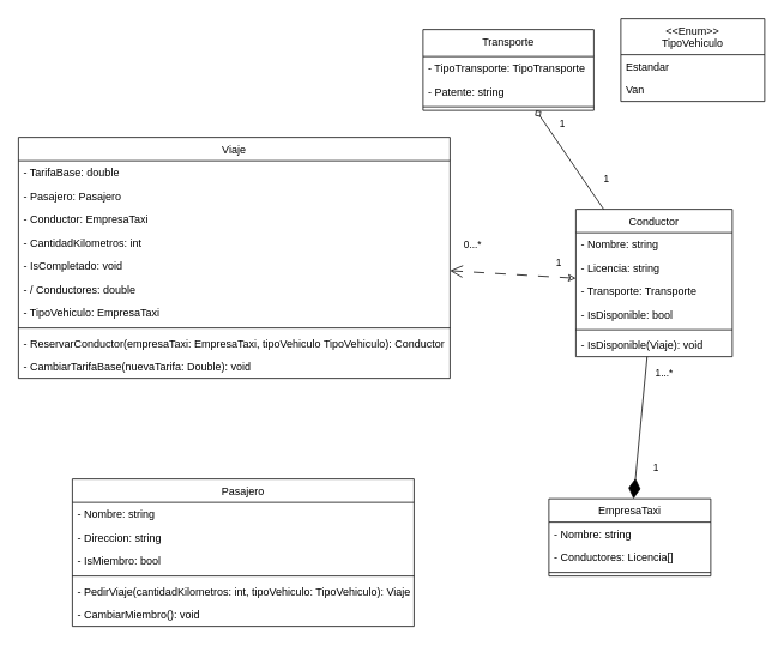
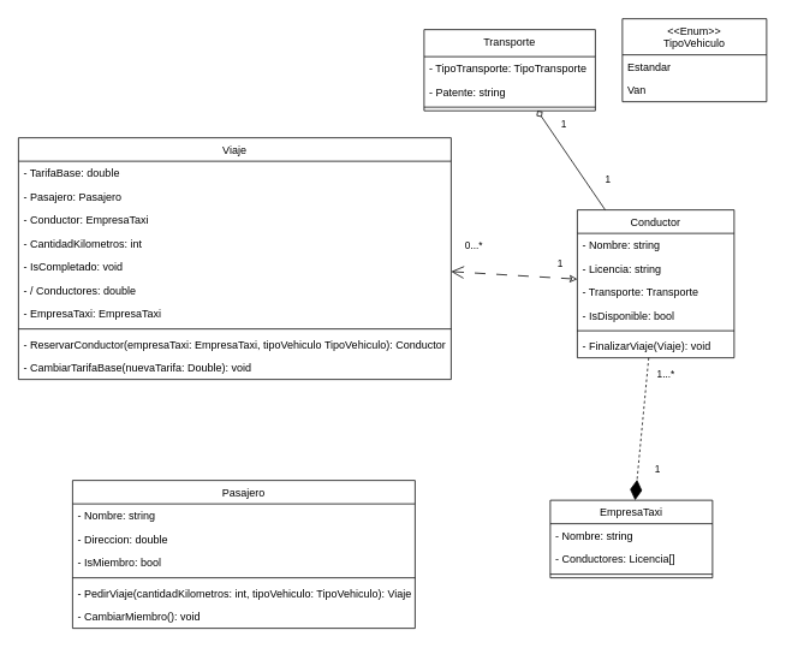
- <mxCell id="40" value="- TipoVehiculo: EmpresaTaxi" style="text;align=left;verticalAlign=top;spacingLeft=4;spacingRight=4;overflow=hidden;rotatable=0;points=[[0,0.5],[1,0.5]];portConstraint=eastwest;" vertex="1" parent="33"><mxGeometry y="182" width="480" height="26" as="geometry" /></mxCell>
+ <mxCell id="40" value="- EmpresaTaxi: EmpresaTaxi" style="text;align=left;verticalAlign=top;spacingLeft=4;spacingRight=4;overflow=hidden;rotatable=0;points=[[0,0.5],[1,0.5]];portConstraint=eastwest;" vertex="1" parent="33"><mxGeometry y="182" width="480" height="26" as="geometry" /></mxCell>
- <mxCell id="22" value="- IsDisponible(Viaje): void" style="text;align=left;verticalAlign=top;spacingLeft=4;spacingRight=4;overflow=hidden;rotatable=0;points=[[0,0.5],[1,0.5]];portConstraint=eastwest;" vertex="1" parent="16"><mxGeometry y="138" width="174" height="26" as="geometry" /></mxCell>
+ <mxCell id="22" value="- FinalizarViaje(Viaje): void" style="text;align=left;verticalAlign=top;spacingLeft=4;spacingRight=4;overflow=hidden;rotatable=0;points=[[0,0.5],[1,0.5]];portConstraint=eastwest;" vertex="1" parent="16"><mxGeometry y="138" width="174" height="26" as="geometry" /></mxCell>
- <mxCell id="6" style="rounded=0;orthogonalLoop=1;jettySize=auto;html=1;endArrow=diamondThin;endFill=1;endSize=20;" edge="1" parent="1" source="16" target="2"><mxGeometry relative="1" as="geometry" /></mxCell>
+ <mxCell id="6" style="rounded=0;orthogonalLoop=1;jettySize=auto;html=1;endArrow=diamondThin;endFill=1;endSize=20;dashed=1;" edge="1" parent="1" source="16" target="2"><mxGeometry relative="1" as="geometry" /></mxCell>
- <mxCell id="25" value="- Direccion: string" style="text;align=left;verticalAlign=top;spacingLeft=4;spacingRight=4;overflow=hidden;rotatable=0;points=[[0,0.5],[1,0.5]];portConstraint=eastwest;" vertex="1" parent="23"><mxGeometry y="52" width="380" height="26" as="geometry" /></mxCell>
+ <mxCell id="25" value="- Direccion: double" style="text;align=left;verticalAlign=top;spacingLeft=4;spacingRight=4;overflow=hidden;rotatable=0;points=[[0,0.5],[1,0.5]];portConstraint=eastwest;" vertex="1" parent="23"><mxGeometry y="52" width="380" height="26" as="geometry" /></mxCell>
